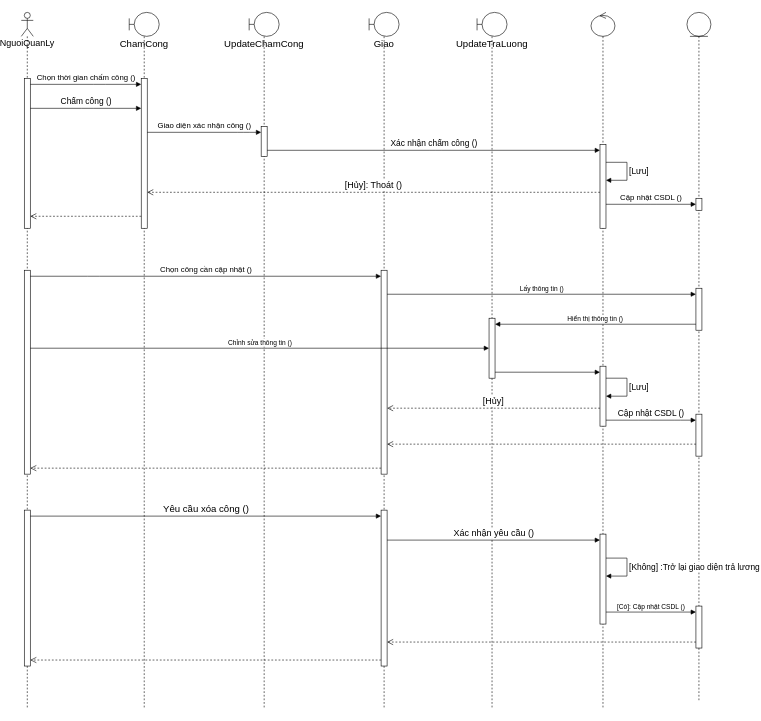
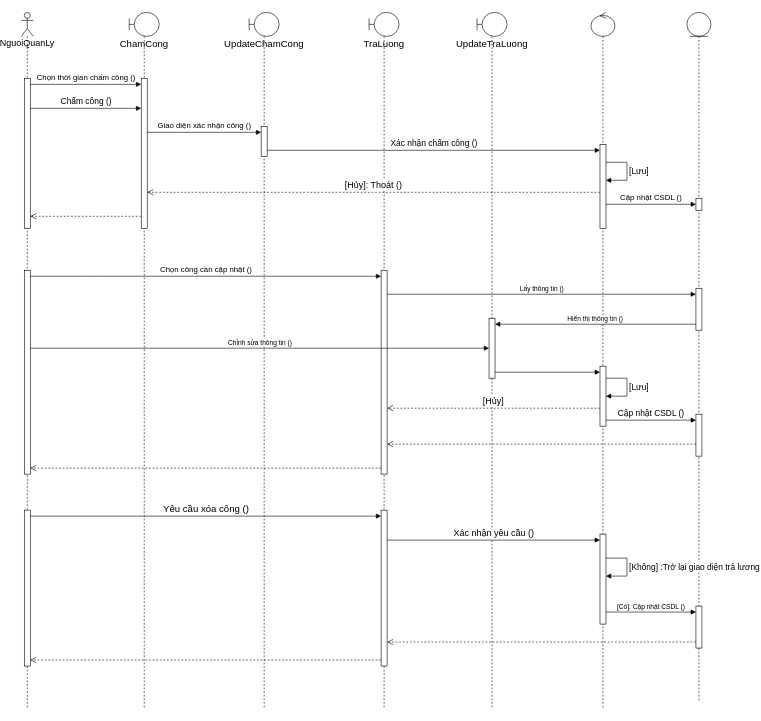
- <mxCell id="8" value="&lt;font style=&quot;font-size: 16px&quot;&gt;Giao&lt;/font&gt;" style="shape=umlLifeline;participant=umlBoundary;perimeter=lifelinePerimeter;whiteSpace=wrap;html=1;container=1;collapsible=0;recursiveResize=0;verticalAlign=top;spacingTop=36;outlineConnect=0;" vertex="1" parent="1"><mxGeometry x="600" y="20" width="50" height="1160" as="geometry" /></mxCell>
+ <mxCell id="8" value="&lt;font style=&quot;font-size: 16px&quot;&gt;TraLuong&lt;/font&gt;" style="shape=umlLifeline;participant=umlBoundary;perimeter=lifelinePerimeter;whiteSpace=wrap;html=1;container=1;collapsible=0;recursiveResize=0;verticalAlign=top;spacingTop=36;outlineConnect=0;" vertex="1" parent="1"><mxGeometry x="600" y="20" width="50" height="1160" as="geometry" /></mxCell>
